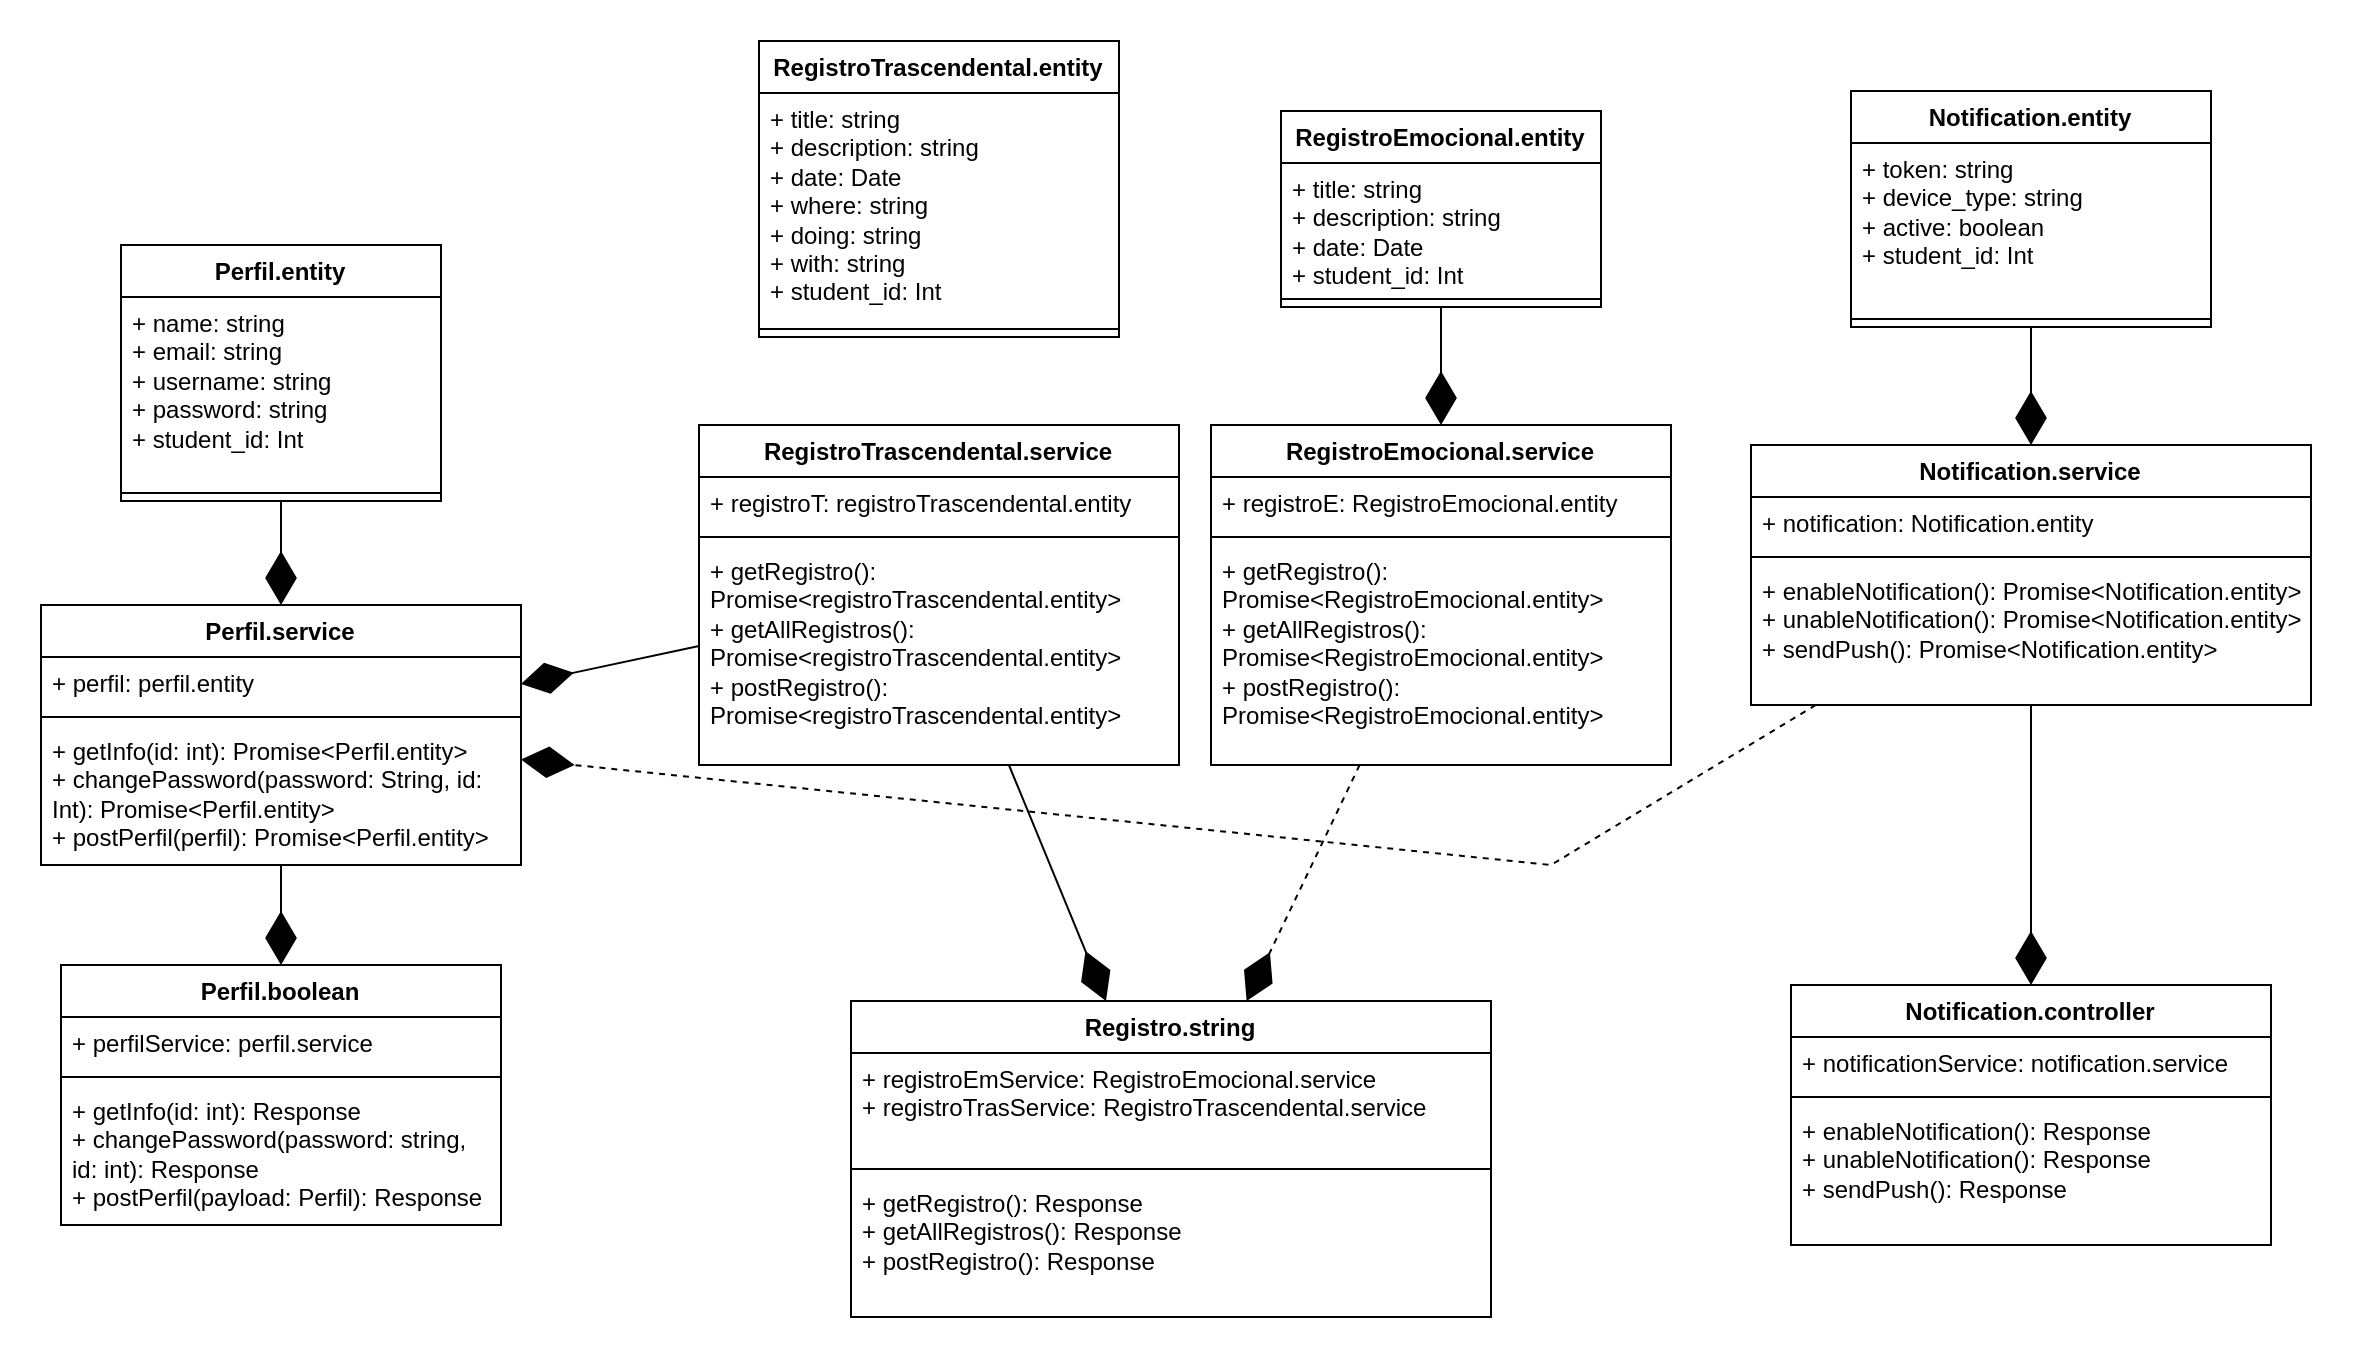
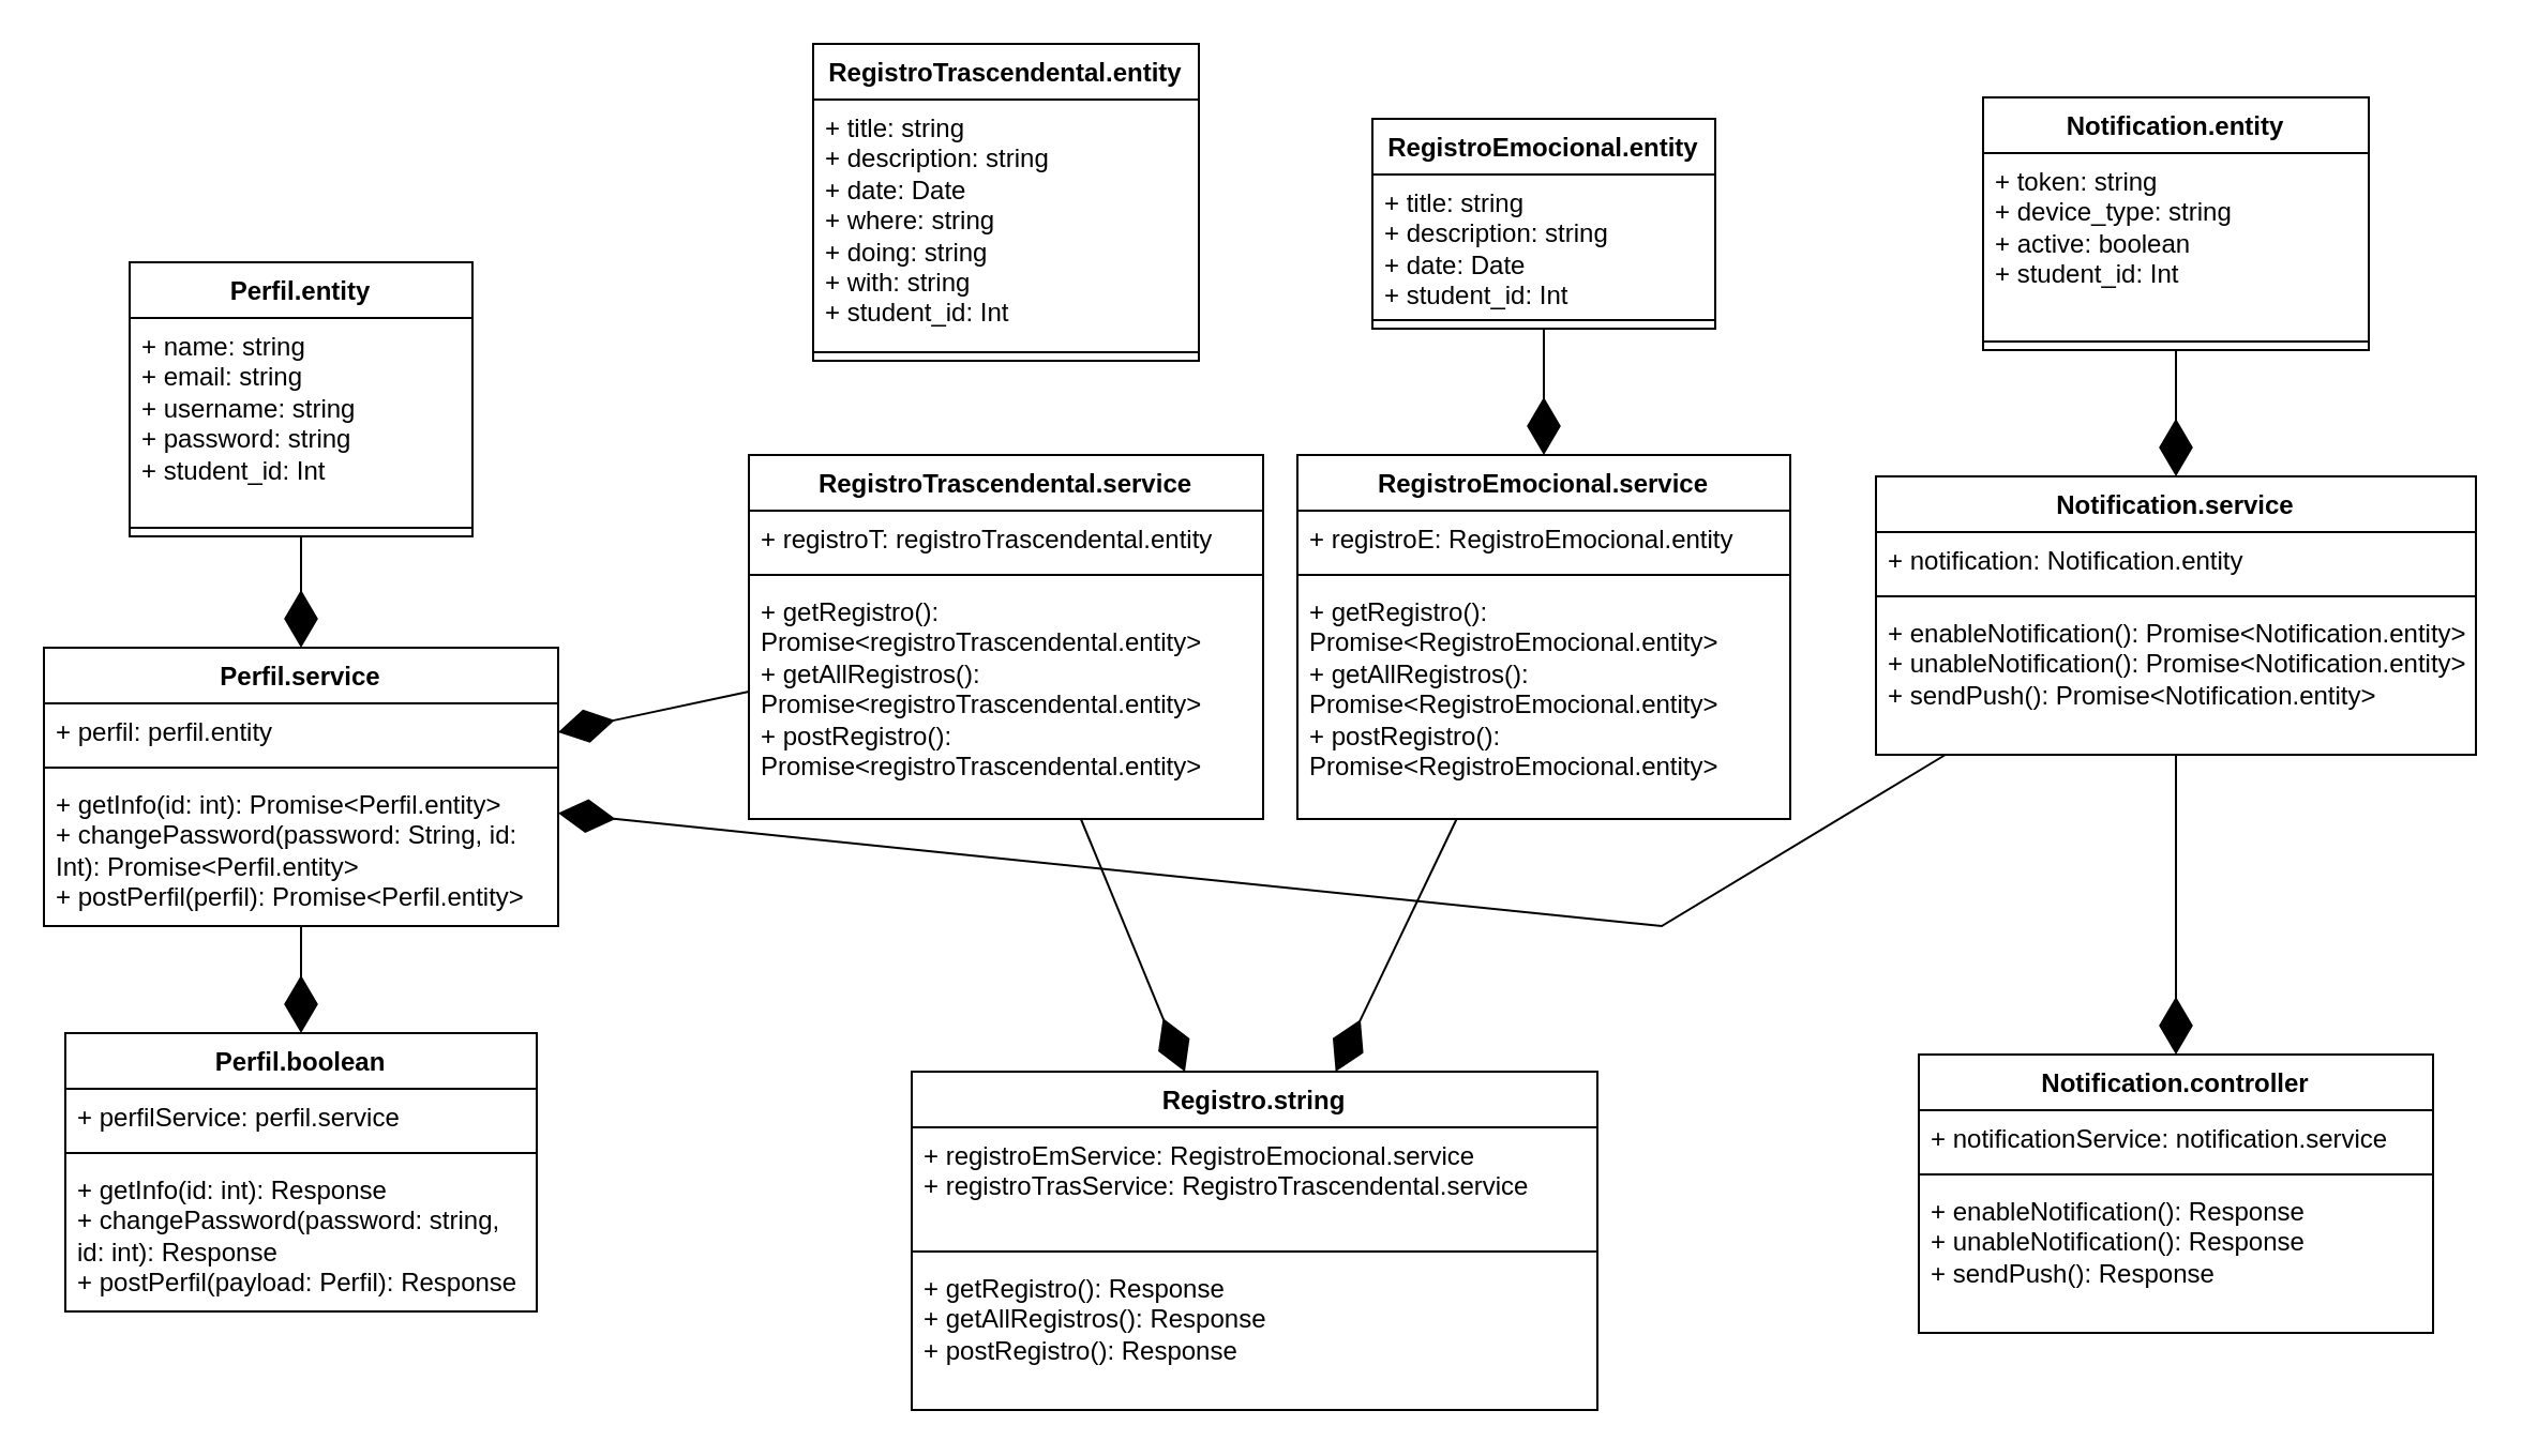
- <mxCell id="50" value="" style="endArrow=diamondThin;endFill=1;endSize=24;html=1;rounded=0;dashed=1;" parent="1" source="34" target="6" edge="1"><mxGeometry width="160" relative="1" as="geometry"><mxPoint x="705" y="352" as="sourcePoint" /><mxPoint x="865" y="352" as="targetPoint" /><Array as="points"><mxPoint x="775" y="432" /></Array></mxGeometry></mxCell>
+ <mxCell id="50" value="" style="endArrow=diamondThin;endFill=1;endSize=24;html=1;rounded=0;" parent="1" source="34" target="6" edge="1"><mxGeometry width="160" relative="1" as="geometry"><mxPoint x="705" y="352" as="sourcePoint" /><mxPoint x="865" y="352" as="targetPoint" /><Array as="points"><mxPoint x="775" y="432" /></Array></mxGeometry></mxCell>
- <mxCell id="45" value="" style="endArrow=diamondThin;endFill=1;endSize=24;html=1;rounded=0;dashed=1;" parent="1" source="16" target="20" edge="1"><mxGeometry width="160" relative="1" as="geometry"><mxPoint x="1329" y="172" as="sourcePoint" /><mxPoint x="1489" y="172" as="targetPoint" /></mxGeometry></mxCell>
+ <mxCell id="45" value="" style="endArrow=diamondThin;endFill=1;endSize=24;html=1;rounded=0;" parent="1" source="16" target="20" edge="1"><mxGeometry width="160" relative="1" as="geometry"><mxPoint x="1329" y="172" as="sourcePoint" /><mxPoint x="1489" y="172" as="targetPoint" /></mxGeometry></mxCell>
